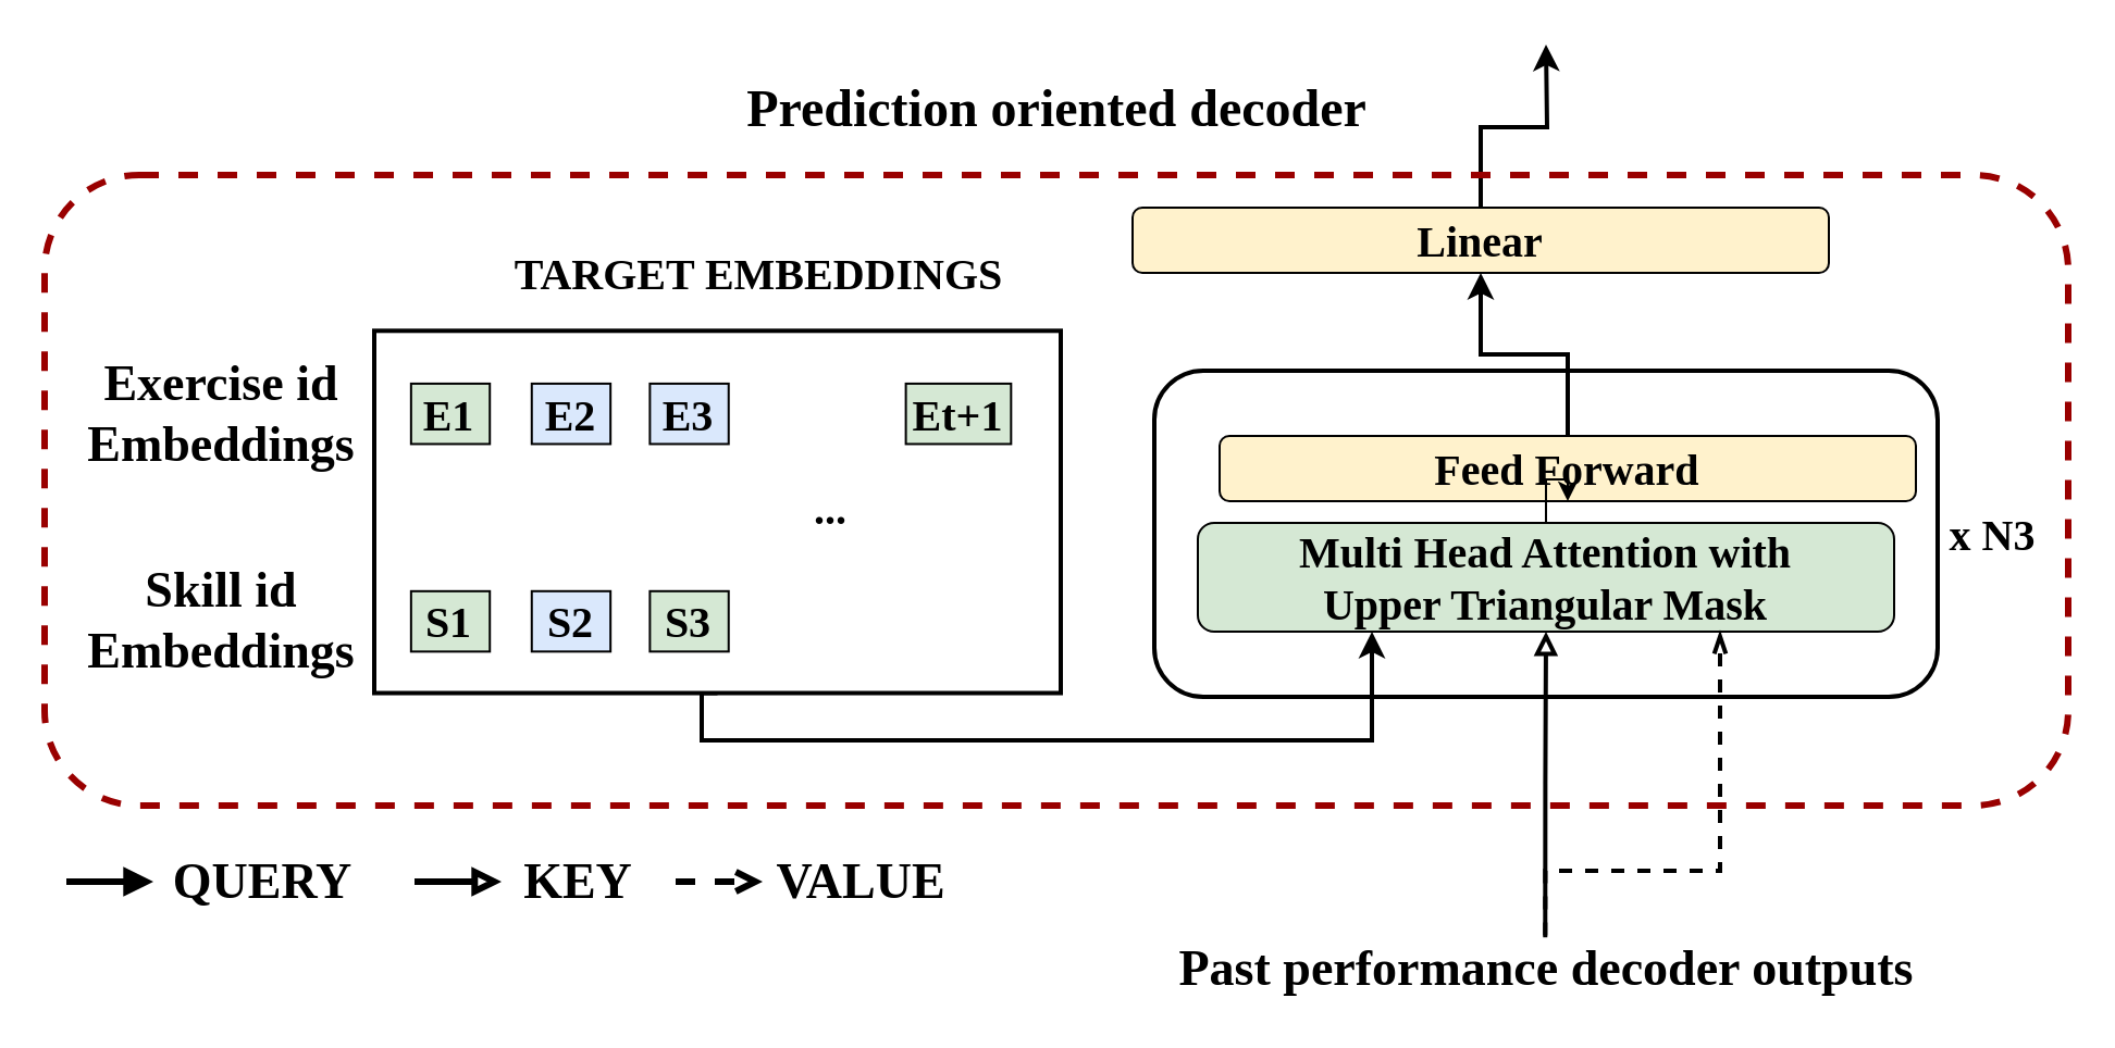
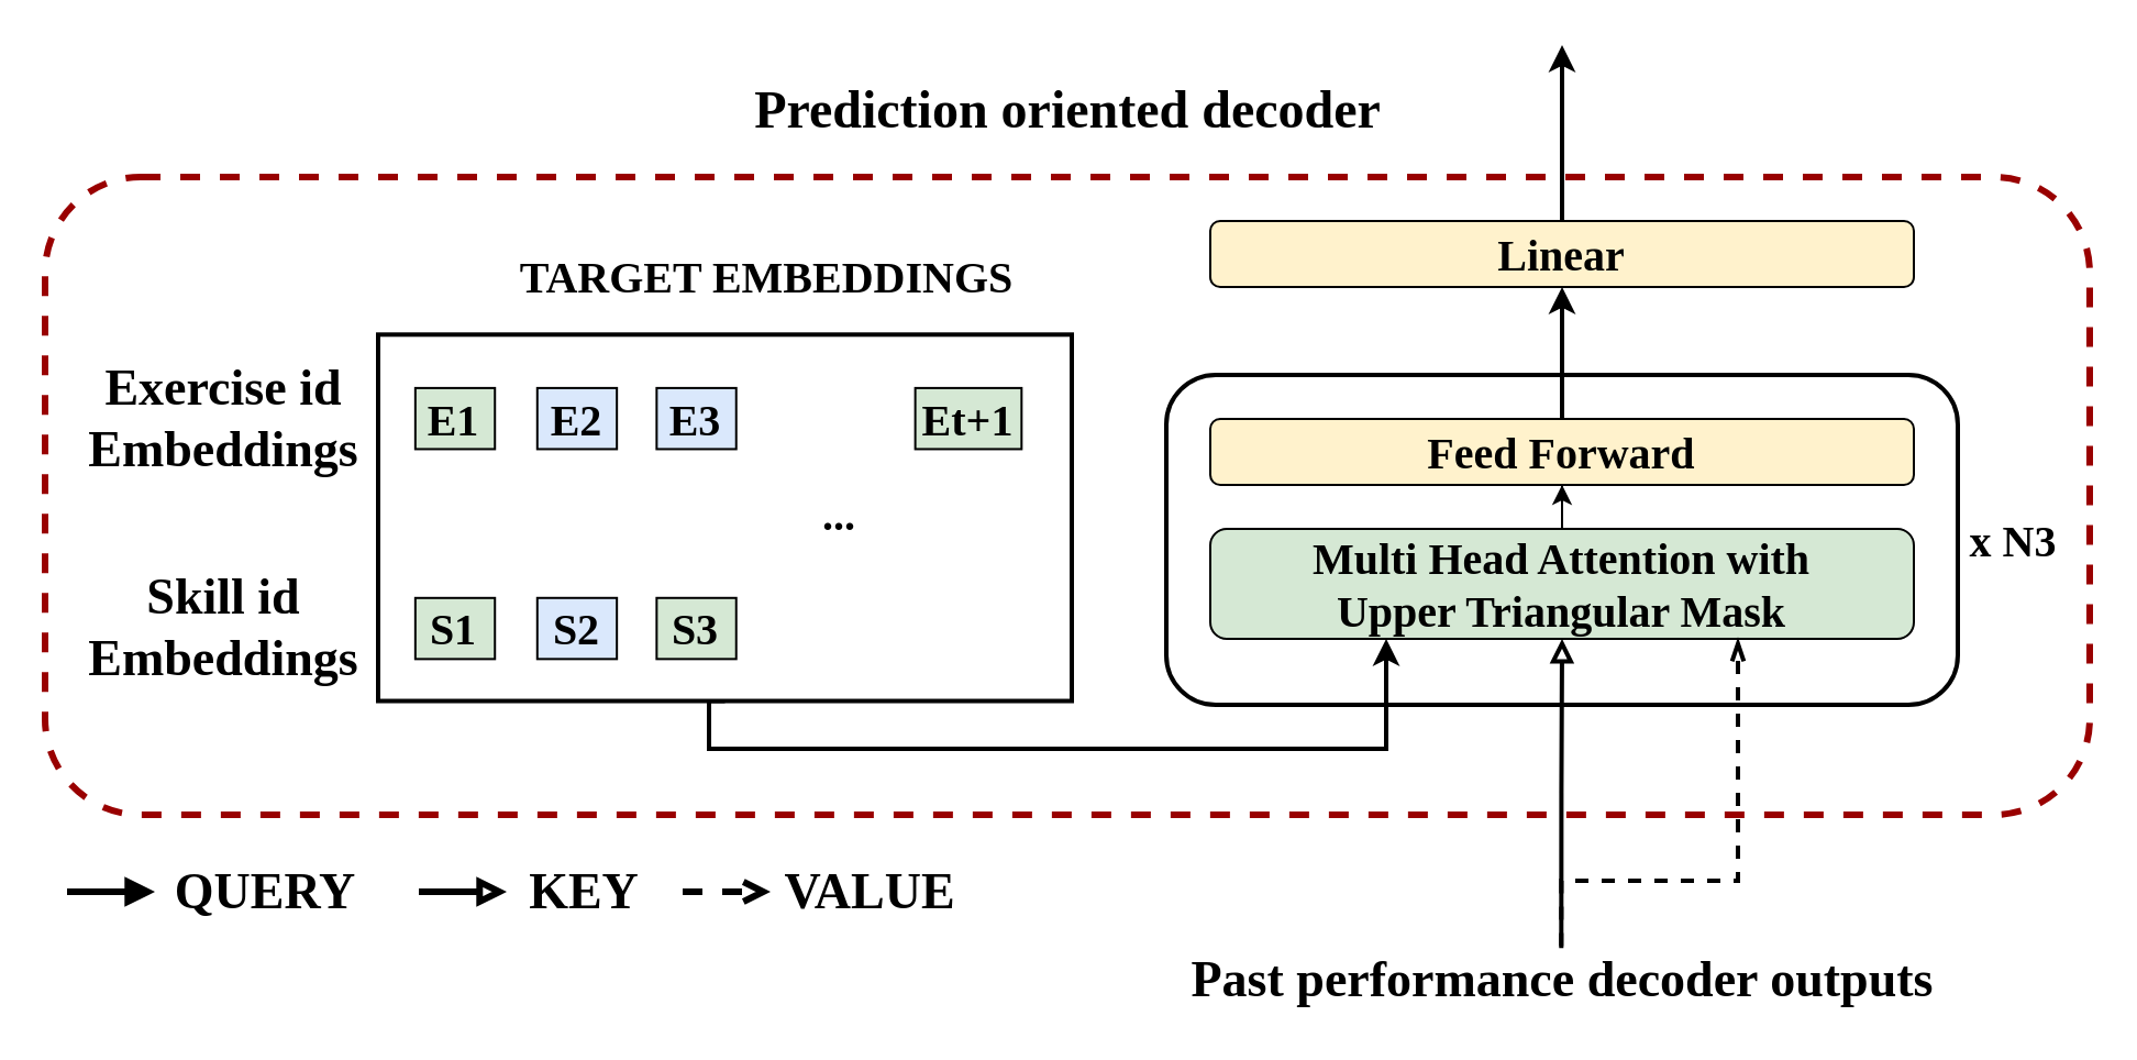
- <mxCell id="3" value="&lt;span style=&quot;font-size: 20px;&quot;&gt;&lt;font style=&quot;font-size: 20px;&quot;&gt;Linear&lt;/font&gt;&lt;/span&gt;" style="rounded=1;whiteSpace=wrap;html=1;fillColor=#fff2cc;strokeColor=#000000;fontSize=20;fontStyle=1;fontFamily=Times New Roman;" parent="1" vertex="1"><mxGeometry x="520" y="95" width="320" height="30" as="geometry" /></mxCell>
+ <mxCell id="3" value="&lt;span style=&quot;font-size: 20px;&quot;&gt;&lt;font style=&quot;font-size: 20px;&quot;&gt;Linear&lt;/font&gt;&lt;/span&gt;" style="rounded=1;whiteSpace=wrap;html=1;fillColor=#fff2cc;strokeColor=#000000;fontSize=20;fontStyle=1;fontFamily=Times New Roman;" parent="1" vertex="1"><mxGeometry x="550" y="100" width="320" height="30" as="geometry" /></mxCell>
- <mxCell id="10" value="&lt;span style=&quot;font-size: 20px;&quot;&gt;&lt;font style=&quot;font-size: 20px;&quot;&gt;Feed Forward&lt;/font&gt;&lt;/span&gt;" style="rounded=1;whiteSpace=wrap;html=1;fillColor=#fff2cc;strokeColor=#000000;fontSize=20;fontStyle=1;fontFamily=Times New Roman;" parent="1" vertex="1"><mxGeometry x="560" y="200" width="320" height="30" as="geometry" /></mxCell>
+ <mxCell id="10" value="&lt;span style=&quot;font-size: 20px;&quot;&gt;&lt;font style=&quot;font-size: 20px;&quot;&gt;Feed Forward&lt;/font&gt;&lt;/span&gt;" style="rounded=1;whiteSpace=wrap;html=1;fillColor=#fff2cc;strokeColor=#000000;fontSize=20;fontStyle=1;fontFamily=Times New Roman;" parent="1" vertex="1"><mxGeometry x="550" y="190" width="320" height="30" as="geometry" /></mxCell>
